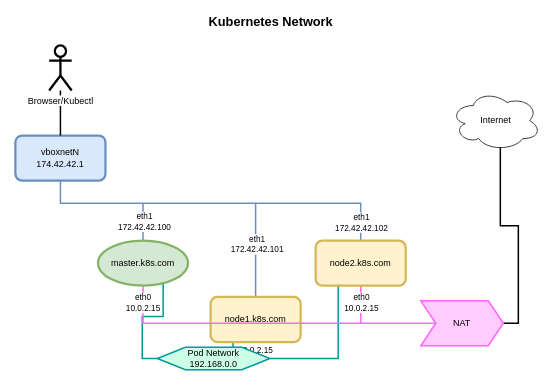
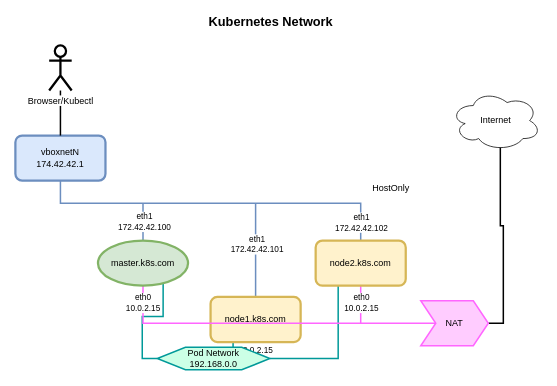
+ <mxCell id="27" value="HostOnly" style="text;html=1;align=center;verticalAlign=middle;resizable=0;points=[];autosize=1;" vertex="1" parent="1"><mxGeometry x="490" y="240" width="60" height="20" as="geometry" /></mxCell>
- <mxCell id="26" value="NAT" style="shape=step;perimeter=stepPerimeter;whiteSpace=wrap;html=1;fixedSize=1;fillColor=#FFCCFF;strokeColor=#FF66FF;strokeWidth=2;" vertex="1" parent="1"><mxGeometry x="560" y="400" width="110" height="60" as="geometry" /></mxCell>
+ <mxCell id="26" value="NAT" style="shape=step;perimeter=stepPerimeter;whiteSpace=wrap;html=1;fixedSize=1;fillColor=#FFCCFF;strokeColor=#FF66FF;strokeWidth=2;" vertex="1" parent="1"><mxGeometry x="560" y="400" width="90" height="60" as="geometry" /></mxCell>
